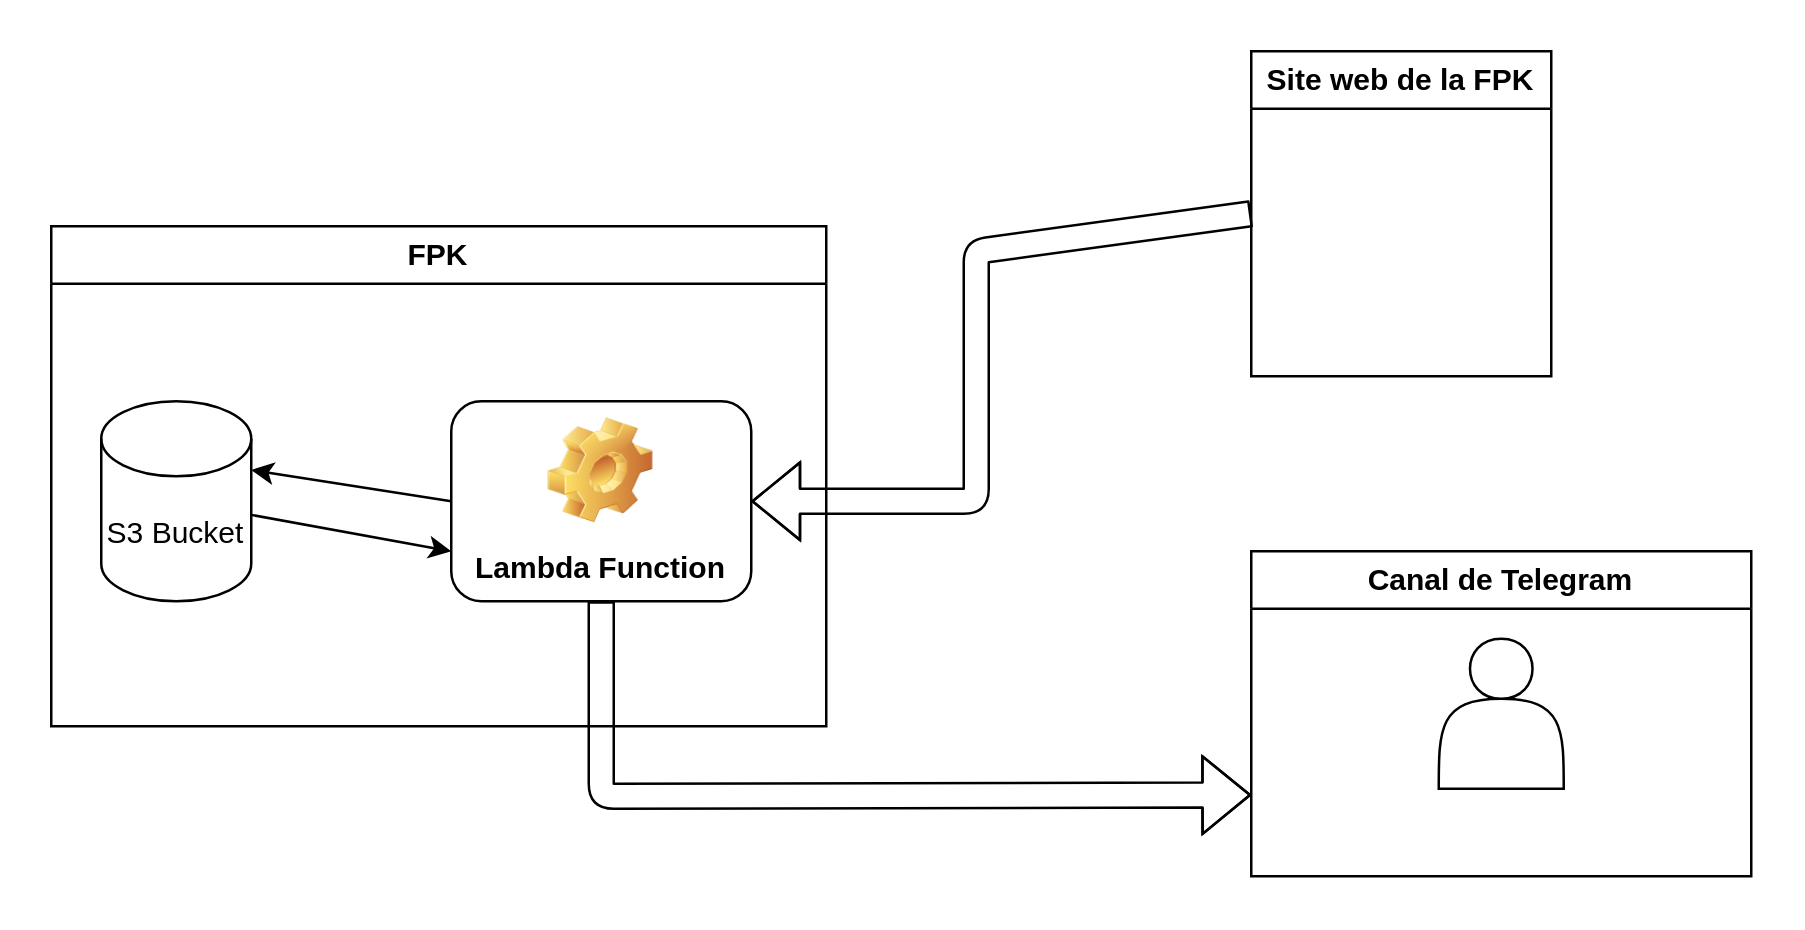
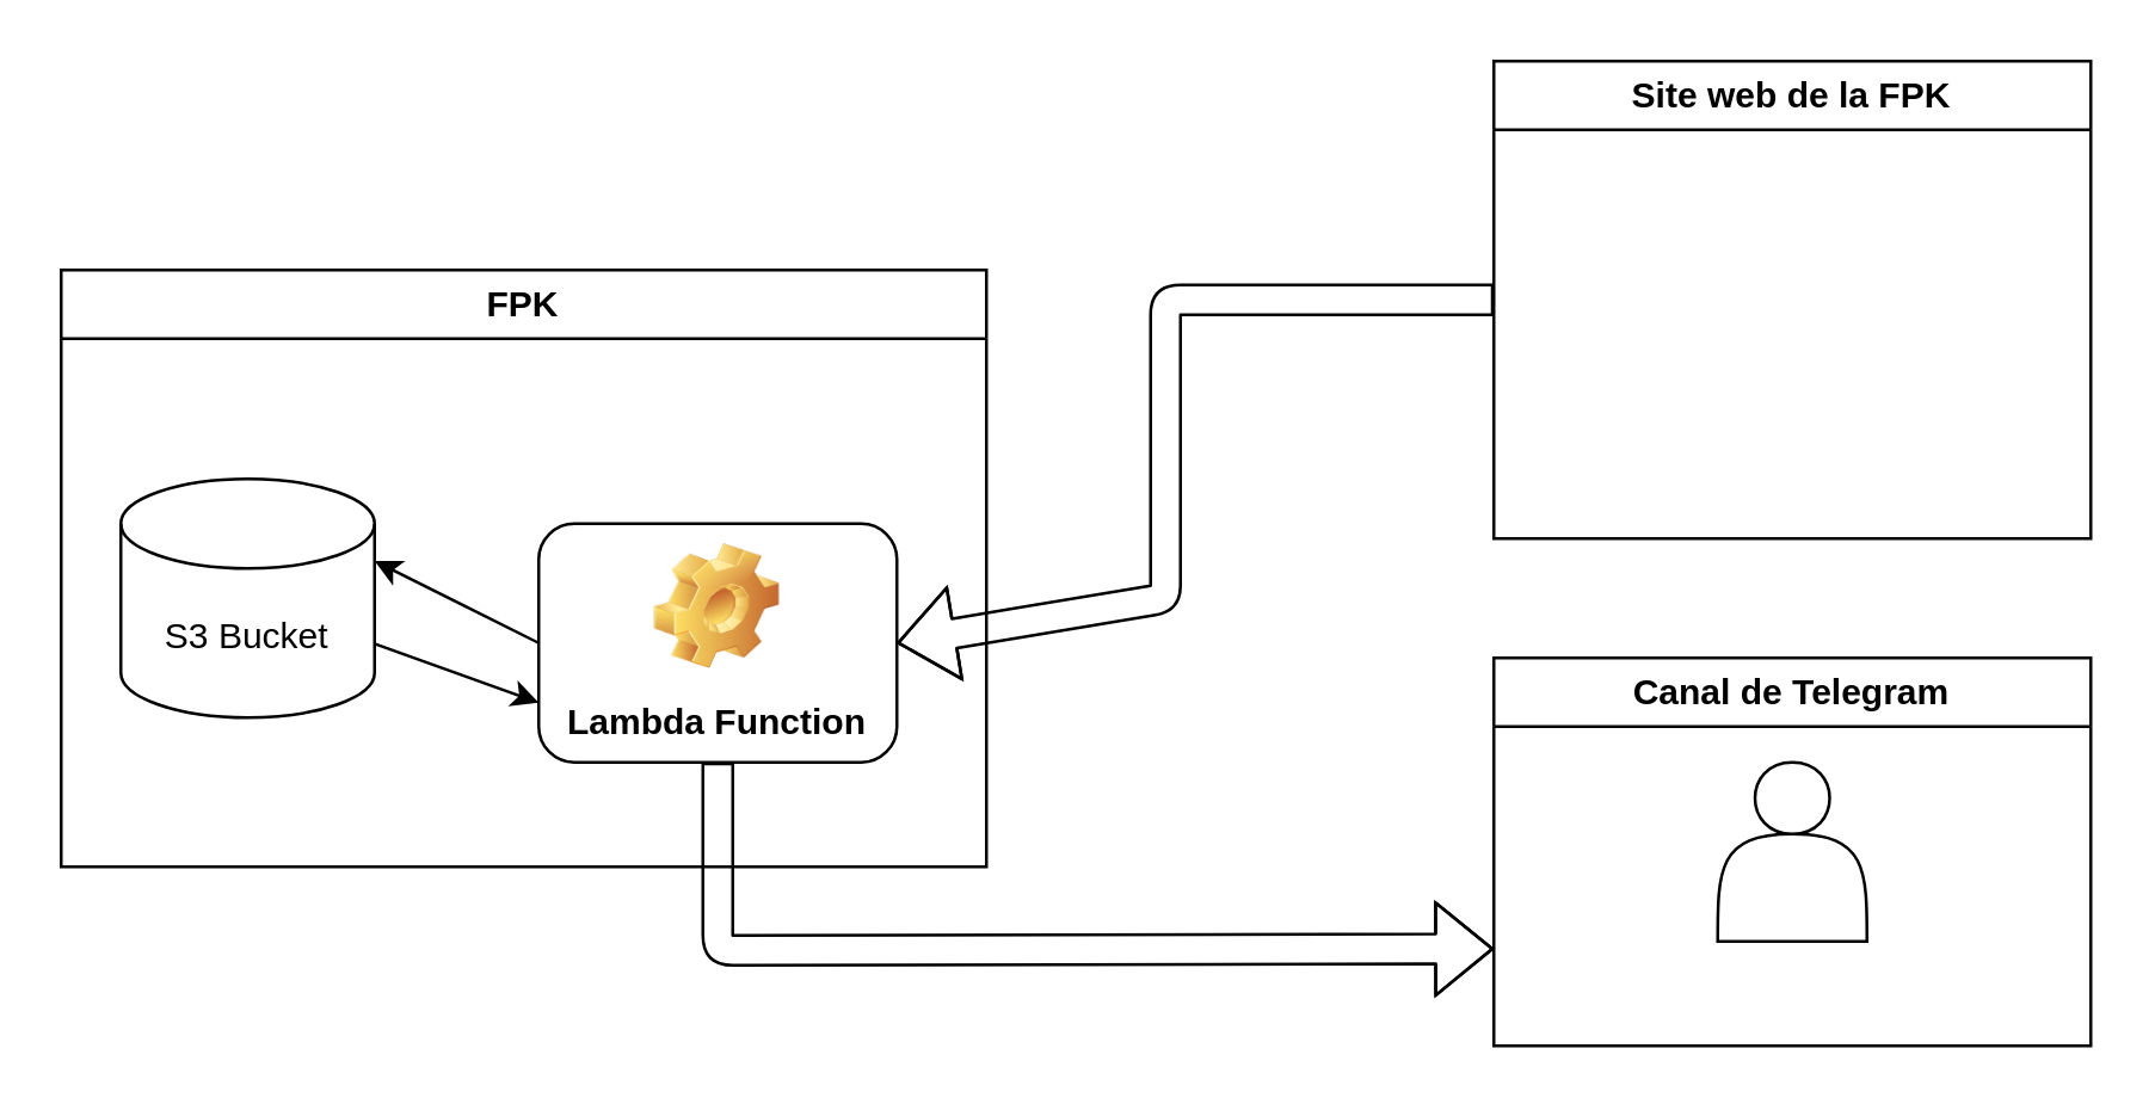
- <mxCell id="9" value="Site web de la FPK" style="swimlane;whiteSpace=wrap;html=1;" vertex="1" parent="1"><mxGeometry x="500" y="20" width="120" height="130" as="geometry" /></mxCell>
+ <mxCell id="9" value="Site web de la FPK" style="swimlane;whiteSpace=wrap;html=1;" vertex="1" parent="1"><mxGeometry x="500" width="200" height="160" as="geometry" y="20" /></mxCell>
- <mxCell id="3" value="S3 Bucket" style="shape=cylinder3;whiteSpace=wrap;html=1;boundedLbl=1;backgroundOutline=1;size=15;" vertex="1" parent="2"><mxGeometry x="20" y="70" width="60" height="80" as="geometry" /></mxCell>
+ <mxCell id="3" value="S3 Bucket" style="shape=cylinder3;whiteSpace=wrap;html=1;boundedLbl=1;backgroundOutline=1;size=15;" vertex="1" parent="2"><mxGeometry x="20" y="70" width="85" height="80" as="geometry" /></mxCell>
- <mxCell id="4" value="Lambda Function" style="label;whiteSpace=wrap;html=1;align=center;verticalAlign=bottom;spacingLeft=0;spacingBottom=4;imageAlign=center;imageVerticalAlign=top;image=img/clipart/Gear_128x128.png" vertex="1" parent="2"><mxGeometry x="160" y="70" width="120" height="80" as="geometry" /></mxCell>
+ <mxCell id="4" value="Lambda Function" style="label;whiteSpace=wrap;html=1;align=center;verticalAlign=bottom;spacingLeft=0;spacingBottom=4;imageAlign=center;imageVerticalAlign=top;image=img/clipart/Gear_128x128.png" vertex="1" parent="2"><mxGeometry x="160" y="85" width="120" height="80" as="geometry" /></mxCell>
